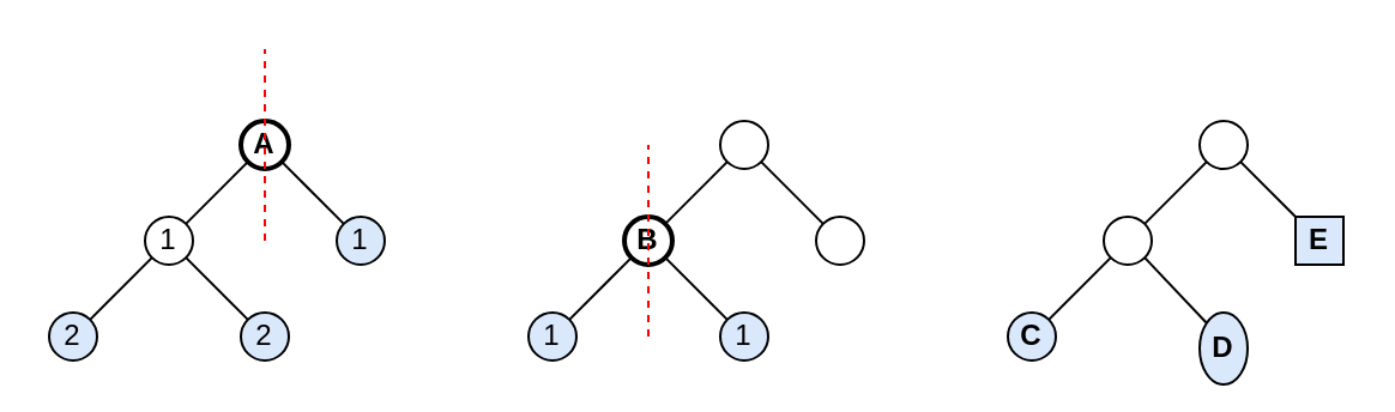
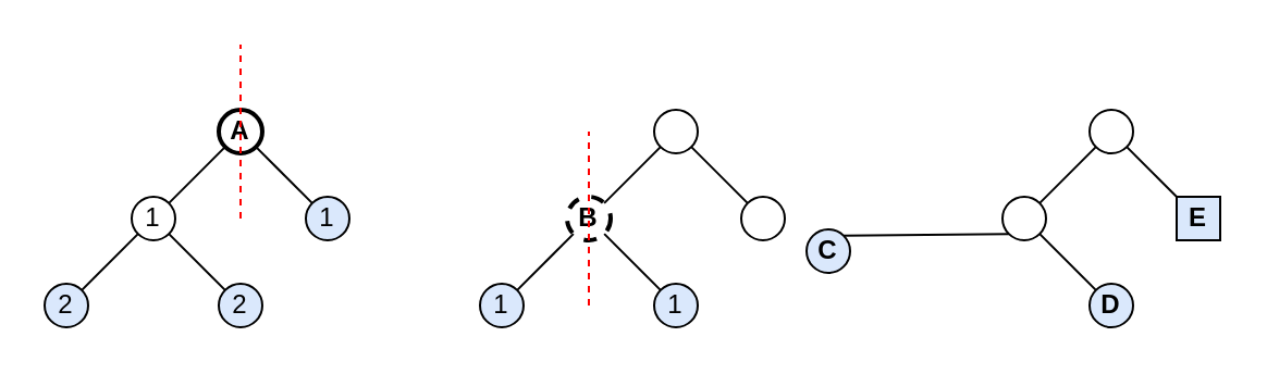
- <mxCell id="15" value="B" style="ellipse;whiteSpace=wrap;html=1;aspect=fixed;strokeWidth=2;fontStyle=1" vertex="1" parent="1"><mxGeometry x="260" y="90" width="20" height="20" as="geometry" /></mxCell>
+ <mxCell id="15" value="B" style="ellipse;whiteSpace=wrap;html=1;aspect=fixed;strokeWidth=2;fontStyle=1;dashed=1;" vertex="1" parent="1"><mxGeometry x="260" y="90" width="20" height="20" as="geometry" /></mxCell>
- <mxCell id="25" value="C" style="ellipse;whiteSpace=wrap;html=1;aspect=fixed;strokeWidth=1;fillColor=#dae8fc;strokeColor=#000000;fontStyle=1" vertex="1" parent="1"><mxGeometry x="420" y="130" width="20" height="20" as="geometry" /></mxCell>
+ <mxCell id="25" value="C" style="ellipse;whiteSpace=wrap;html=1;aspect=fixed;strokeWidth=1;fillColor=#dae8fc;strokeColor=#000000;fontStyle=1" vertex="1" parent="1"><mxGeometry x="370" y="105" width="20" height="20" as="geometry" /></mxCell>
- <mxCell id="23" value="D" style="ellipse;whiteSpace=wrap;html=1;aspect=fixed;strokeWidth=1;fillColor=#dae8fc;strokeColor=#000000;fontStyle=1" vertex="1" parent="1"><mxGeometry x="500" y="130" width="20" height="30" as="geometry" /></mxCell>
+ <mxCell id="23" value="D" style="ellipse;whiteSpace=wrap;html=1;aspect=fixed;strokeWidth=1;fillColor=#dae8fc;strokeColor=#000000;fontStyle=1" vertex="1" parent="1"><mxGeometry x="500" y="130" width="20" height="20" as="geometry" /></mxCell>
